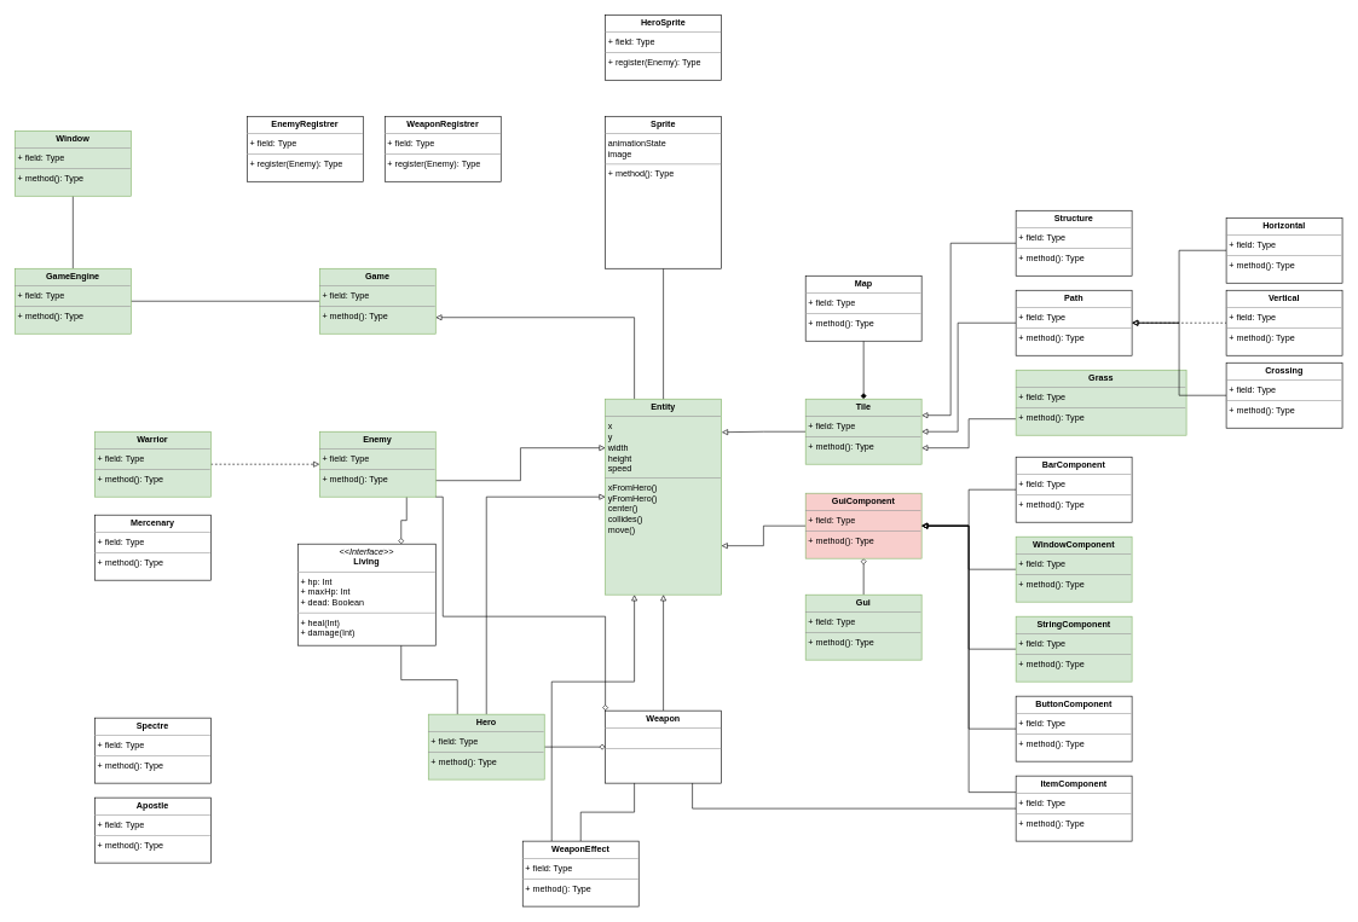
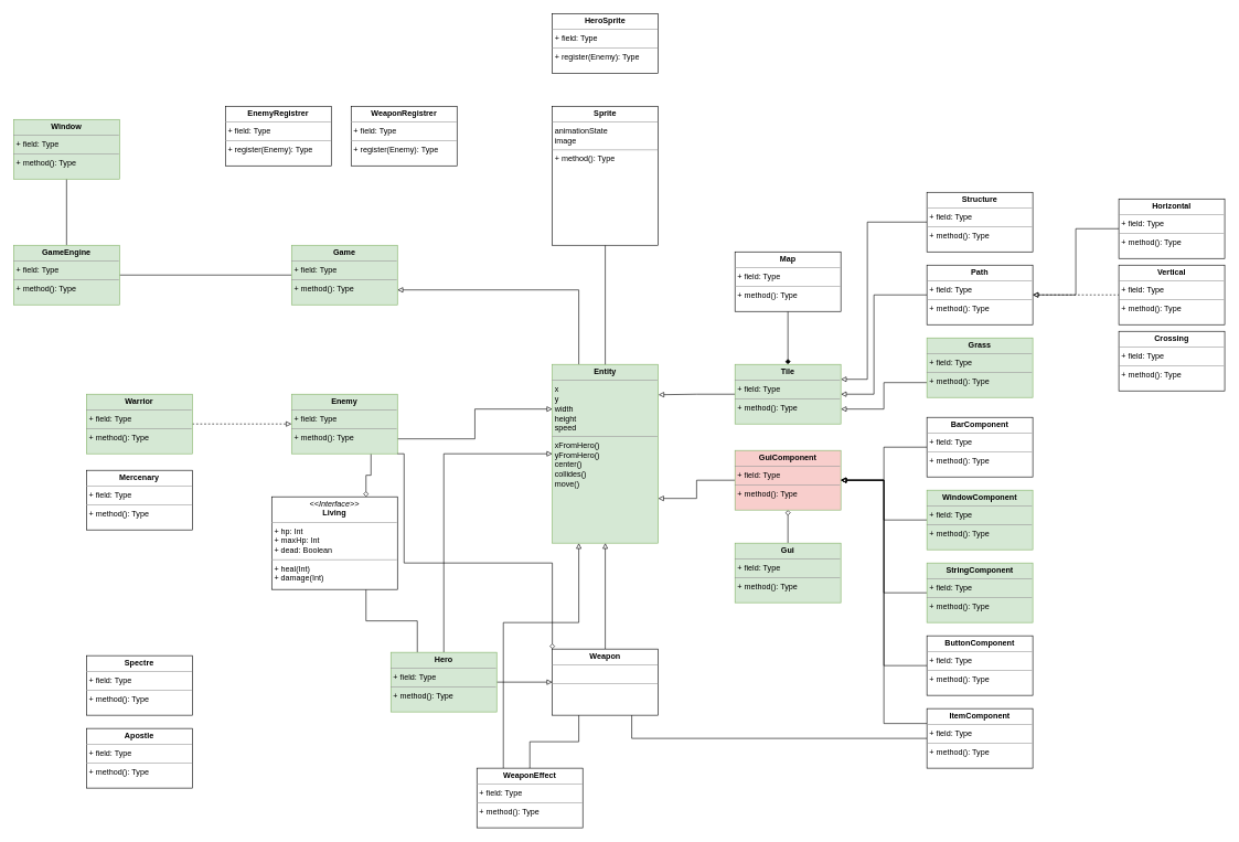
- <mxCell id="57" style="edgeStyle=orthogonalEdgeStyle;rounded=0;orthogonalLoop=1;jettySize=auto;html=1;exitX=1;exitY=0.5;exitDx=0;exitDy=0;entryX=0;entryY=0.5;entryDx=0;entryDy=0;startArrow=block;startFill=0;endArrow=none;endFill=0;" edge="1" parent="1" source="58" target="62"><mxGeometry relative="1" as="geometry" /></mxCell>
- <mxCell id="54" value="&lt;p style=&quot;margin:0px;margin-top:4px;text-align:center;&quot;&gt;&lt;b&gt;Grass&lt;/b&gt;&lt;/p&gt;&lt;hr size=&quot;1&quot;&gt;&lt;p style=&quot;margin:0px;margin-left:4px;&quot;&gt;+ field: Type&lt;/p&gt;&lt;hr size=&quot;1&quot;&gt;&lt;p style=&quot;margin:0px;margin-left:4px;&quot;&gt;+ method(): Type&lt;/p&gt;" style="verticalAlign=top;align=left;overflow=fill;fontSize=12;fontFamily=Helvetica;html=1;fillColor=#d5e8d4;strokeColor=#82b366;" vertex="1" parent="1"><mxGeometry x="1400" y="510" width="235" height="90" as="geometry" /></mxCell>
+ <mxCell id="54" value="&lt;p style=&quot;margin:0px;margin-top:4px;text-align:center;&quot;&gt;&lt;b&gt;Grass&lt;/b&gt;&lt;/p&gt;&lt;hr size=&quot;1&quot;&gt;&lt;p style=&quot;margin:0px;margin-left:4px;&quot;&gt;+ field: Type&lt;/p&gt;&lt;hr size=&quot;1&quot;&gt;&lt;p style=&quot;margin:0px;margin-left:4px;&quot;&gt;+ method(): Type&lt;/p&gt;" style="verticalAlign=top;align=left;overflow=fill;fontSize=12;fontFamily=Helvetica;html=1;fillColor=#d5e8d4;strokeColor=#82b366;" vertex="1" parent="1"><mxGeometry x="1400" y="510" width="160" height="90" as="geometry" /></mxCell>
- <mxCell id="9" style="edgeStyle=orthogonalEdgeStyle;rounded=0;orthogonalLoop=1;jettySize=auto;html=1;entryX=0;entryY=0.5;entryDx=0;entryDy=0;startArrow=none;startFill=0;endArrow=diamond;endFill=0;" parent="1" source="11" target="24" edge="1"><mxGeometry relative="1" as="geometry" /></mxCell>
+ <mxCell id="9" style="edgeStyle=orthogonalEdgeStyle;rounded=0;orthogonalLoop=1;jettySize=auto;html=1;entryX=0;entryY=0.5;entryDx=0;entryDy=0;startArrow=none;startFill=0;endArrow=block;endFill=0;" parent="1" source="11" target="24" edge="1"><mxGeometry relative="1" as="geometry" /></mxCell>
